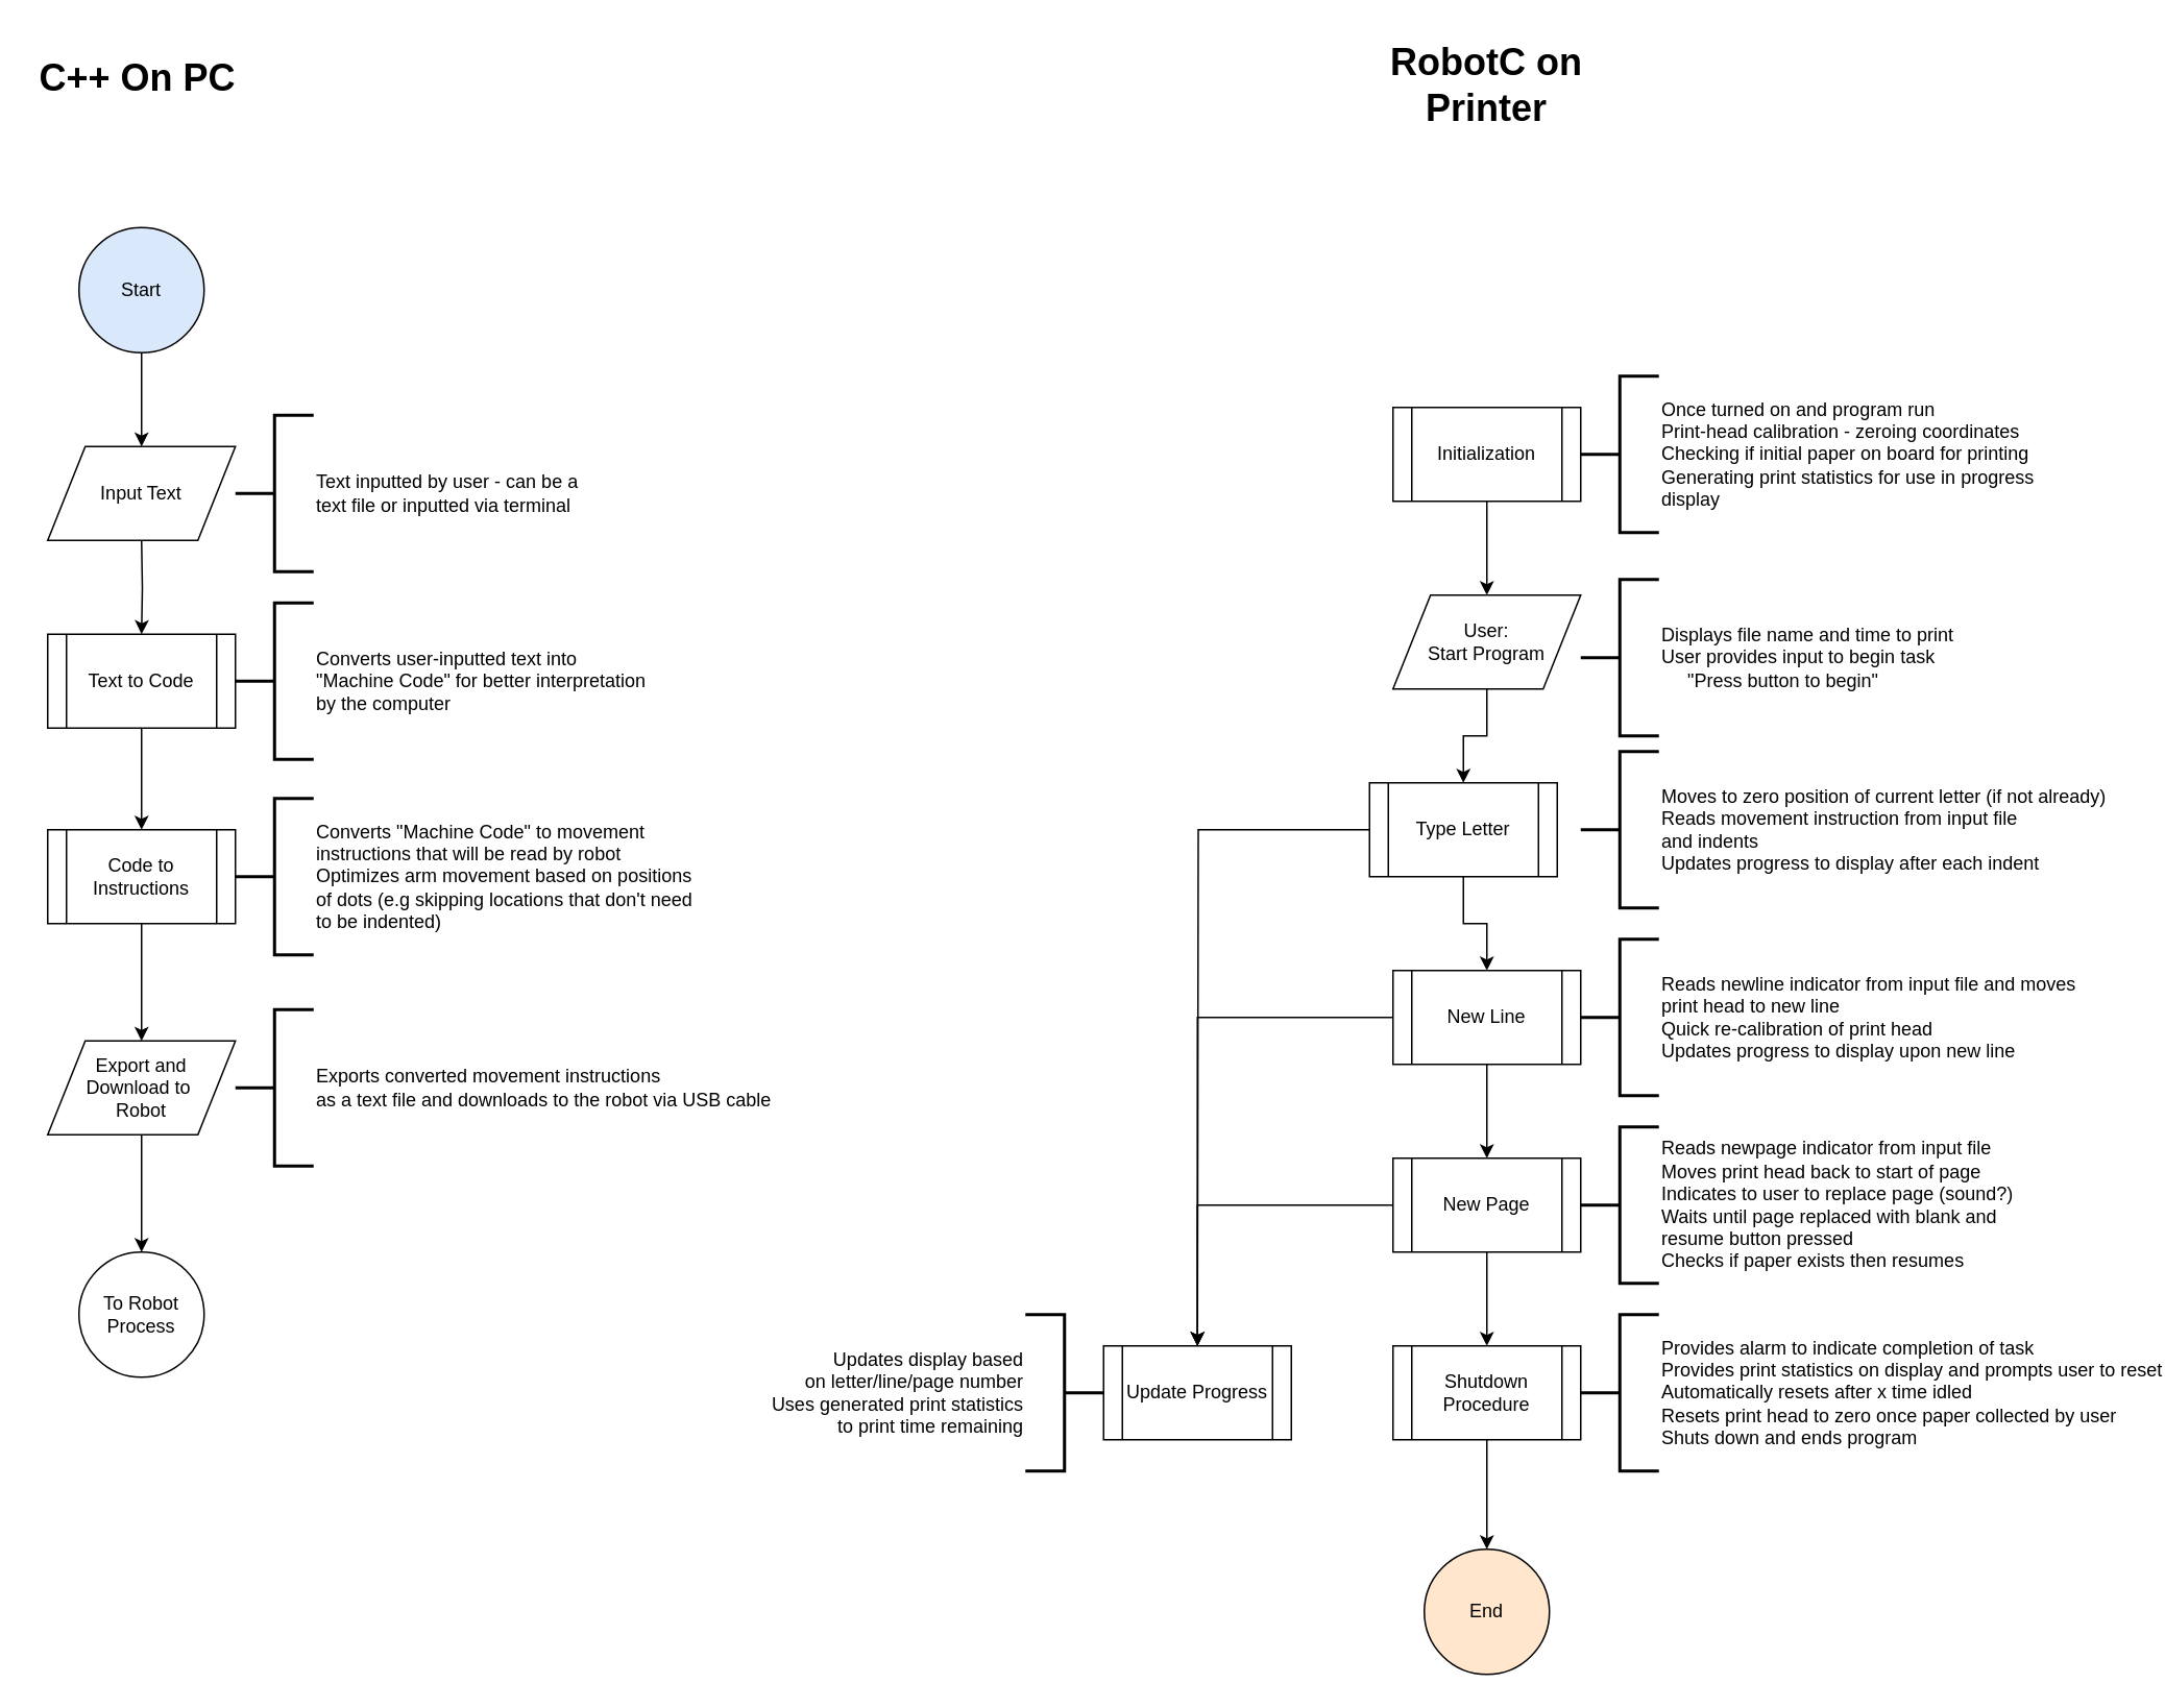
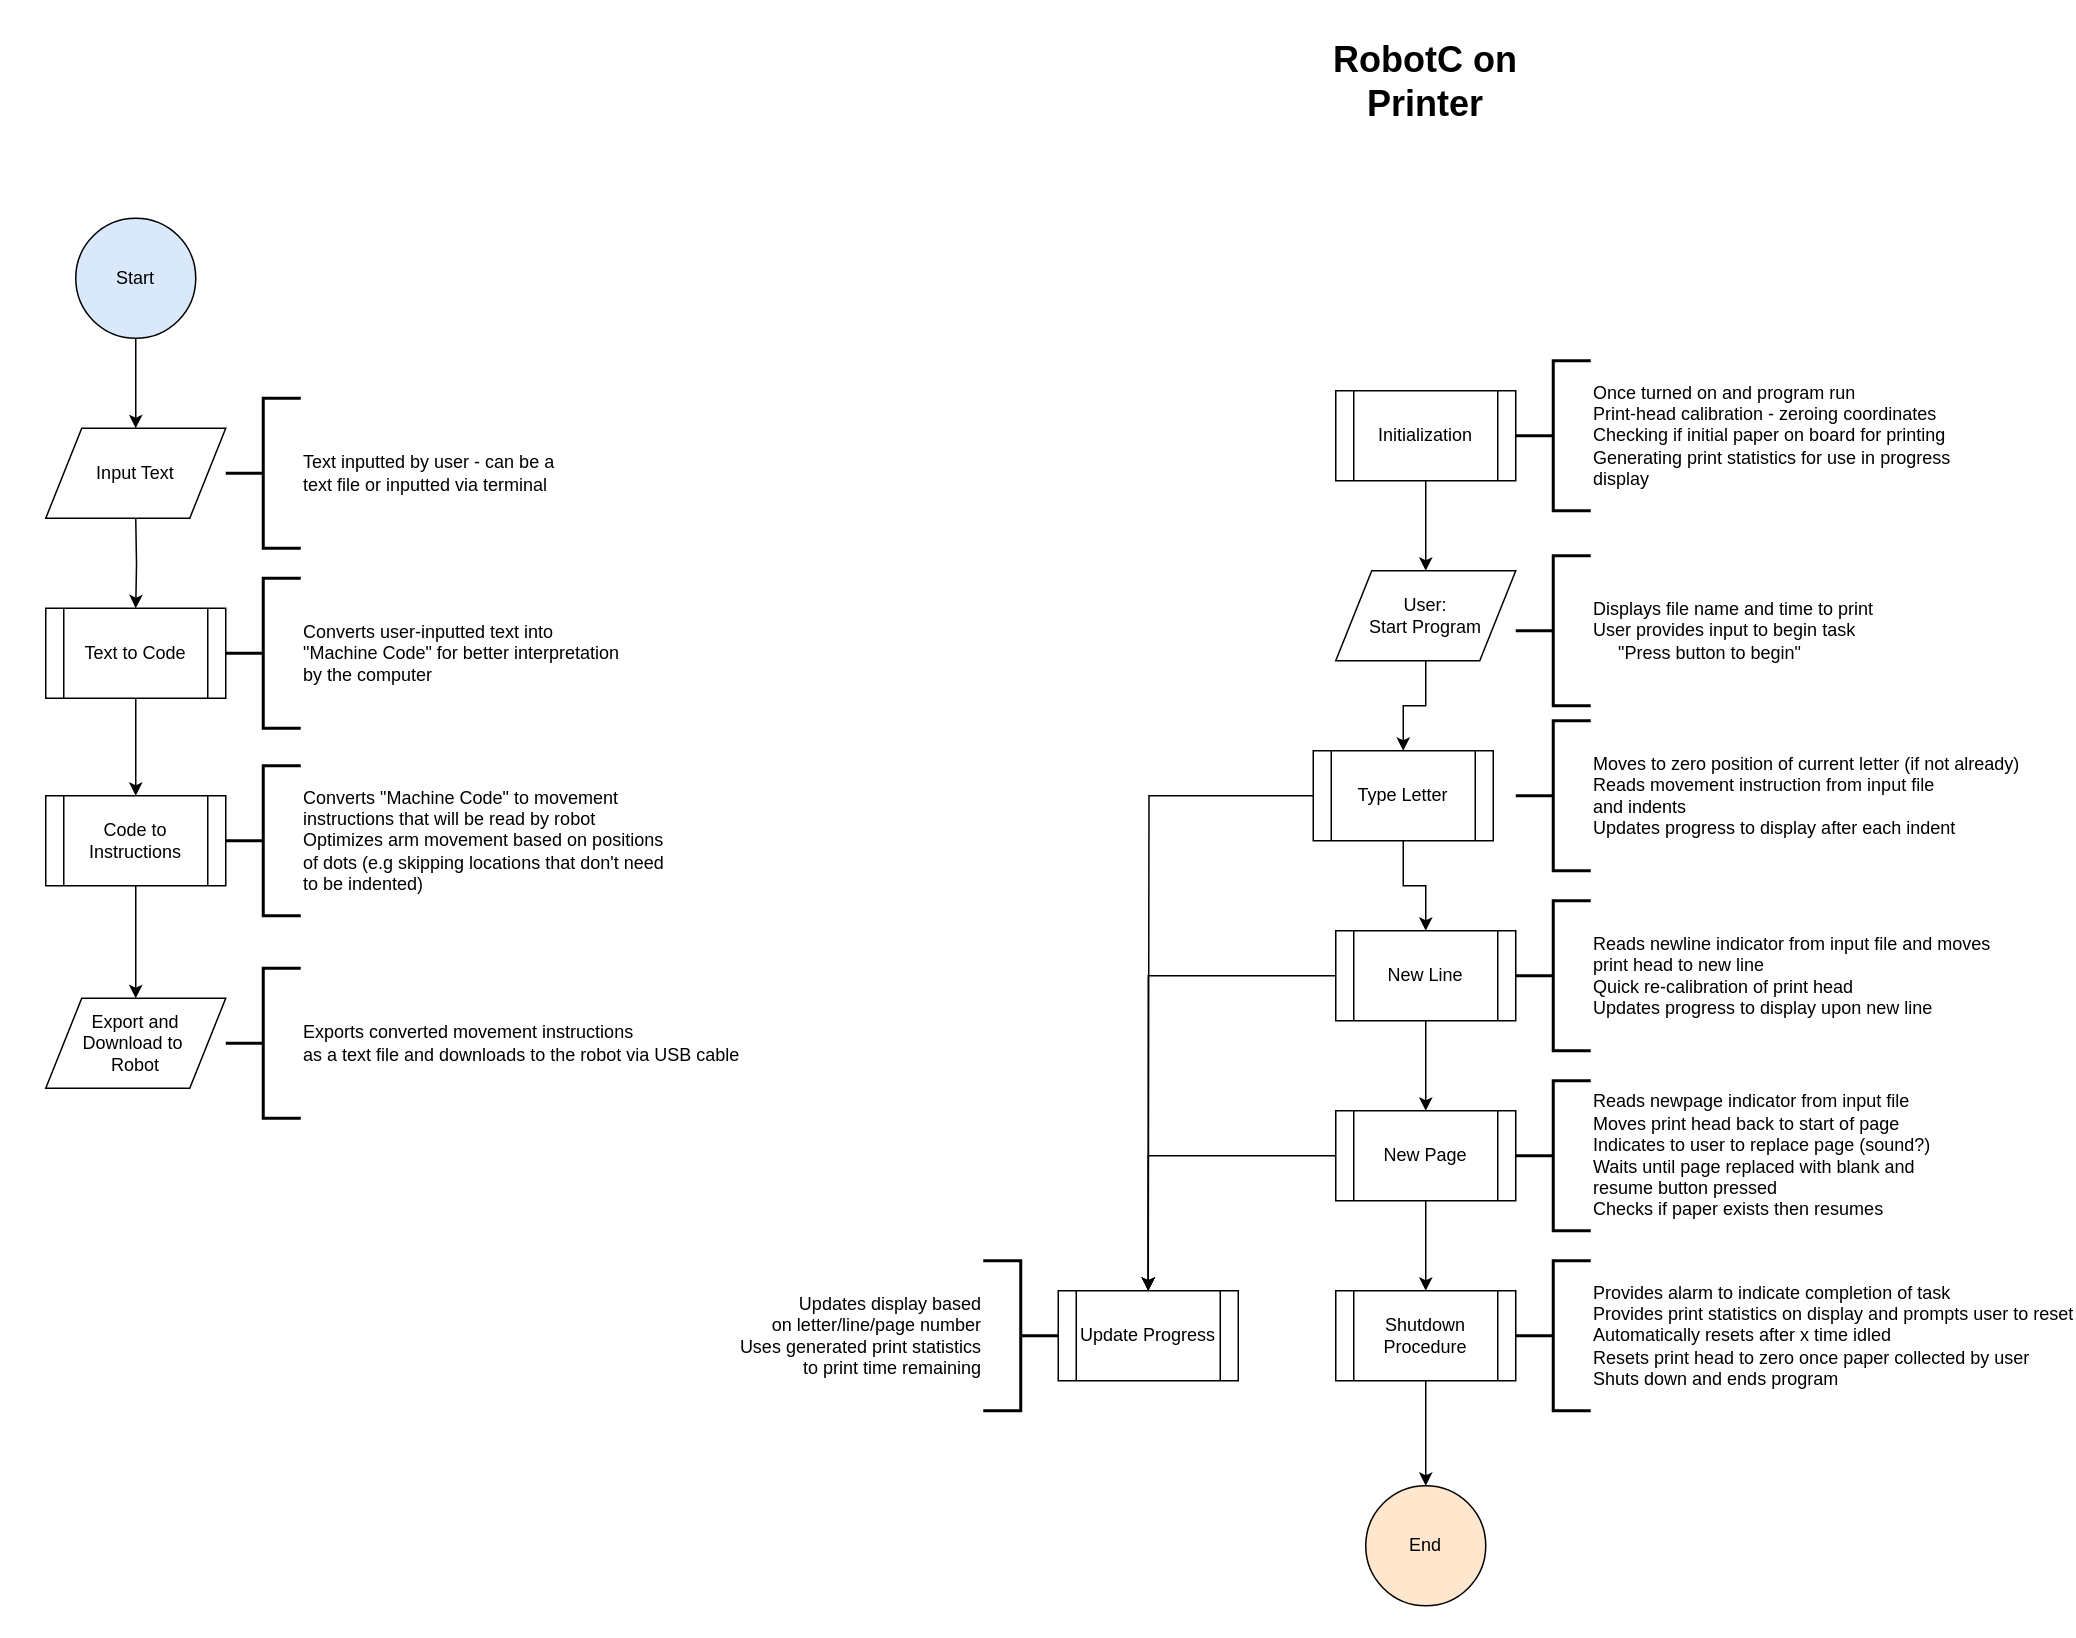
- <mxCell id="41" value="&lt;h1&gt;C++ On PC&lt;/h1&gt;" style="text;html=1;strokeColor=none;fillColor=none;spacing=5;spacingTop=-20;whiteSpace=wrap;overflow=hidden;rounded=0;" vertex="1" parent="1"><mxGeometry x="20" y="30" width="140" height="55" as="geometry" /></mxCell>
- <mxCell id="8" value="" style="edgeStyle=orthogonalEdgeStyle;rounded=0;orthogonalLoop=1;jettySize=auto;html=1;" edge="1" parent="1" source="9" target="40"><mxGeometry relative="1" as="geometry" /></mxCell>
- <mxCell id="40" value="To Robot Process" style="ellipse;whiteSpace=wrap;html=1;aspect=fixed;" vertex="1" parent="1"><mxGeometry x="50" y="800" width="80" height="80" as="geometry" /></mxCell>
